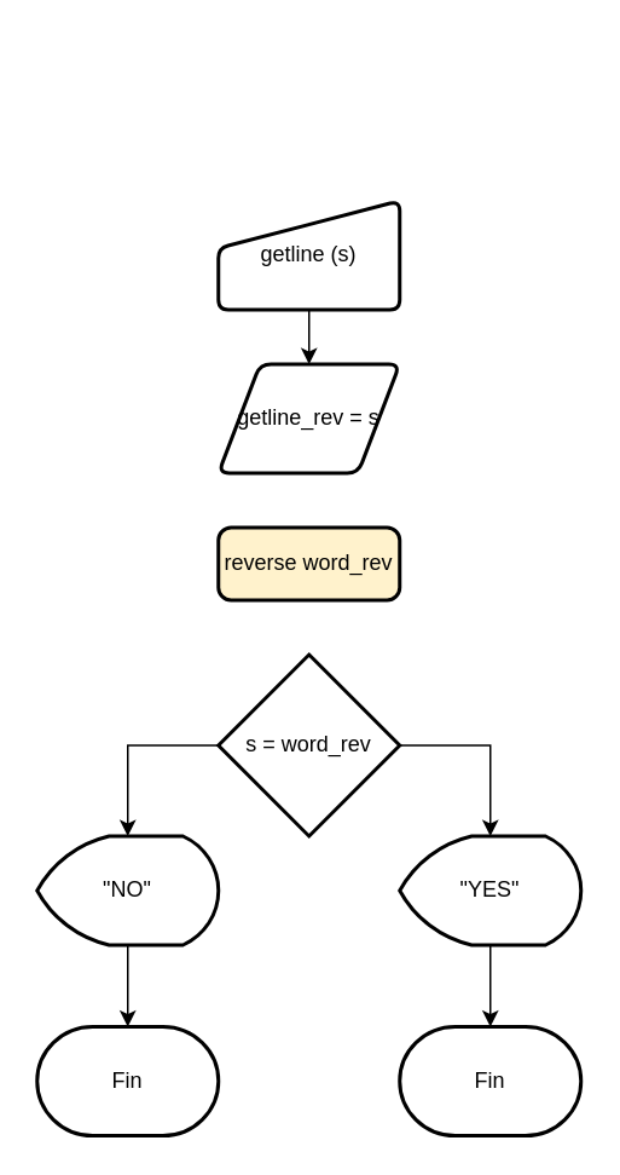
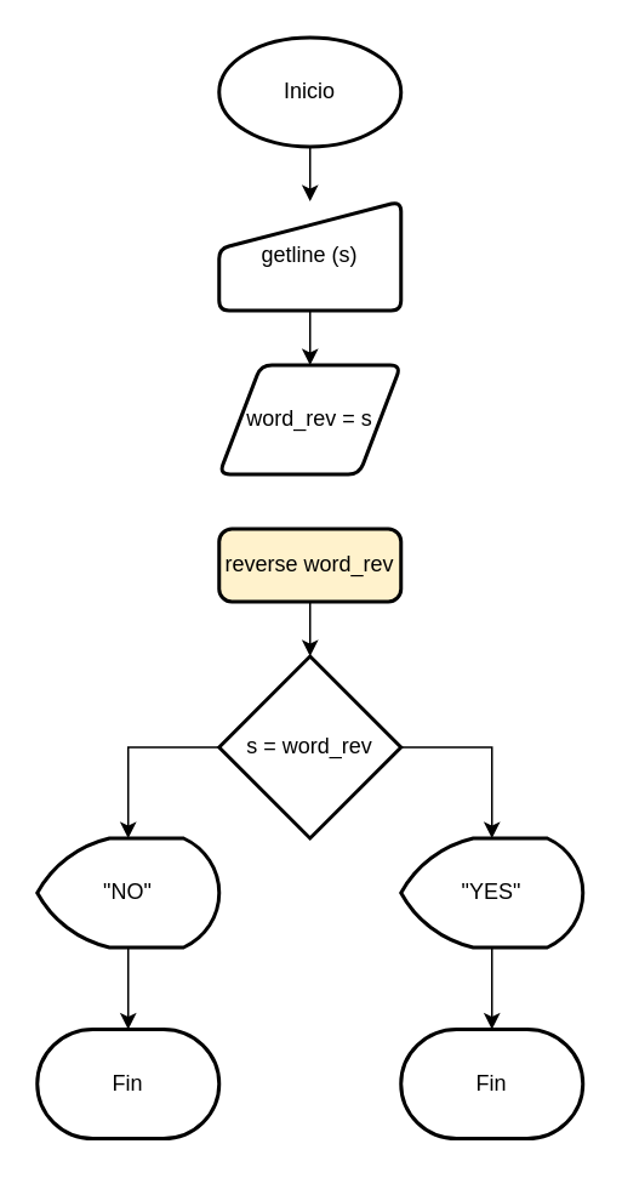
+ <mxCell id="3" value="Inicio" style="strokeWidth=2;html=1;shape=mxgraph.flowchart.start_1;whiteSpace=wrap;" vertex="1" parent="1"><mxGeometry x="120" y="20" width="100" height="60" as="geometry" /></mxCell>
+ <mxCell id="2" value="" style="edgeStyle=orthogonalEdgeStyle;rounded=0;orthogonalLoop=1;jettySize=auto;html=1;" edge="1" parent="1" source="3" target="5"><mxGeometry relative="1" as="geometry" /></mxCell>
- <mxCell id="6" value="getline_rev = s" style="shape=parallelogram;html=1;strokeWidth=2;perimeter=parallelogramPerimeter;whiteSpace=wrap;rounded=1;arcSize=12;size=0.23;" vertex="1" parent="1"><mxGeometry x="120" y="200" width="100" height="60" as="geometry" /></mxCell>
+ <mxCell id="6" value="word_rev = s" style="shape=parallelogram;html=1;strokeWidth=2;perimeter=parallelogramPerimeter;whiteSpace=wrap;rounded=1;arcSize=12;size=0.23;" vertex="1" parent="1"><mxGeometry x="120" y="200" width="100" height="60" as="geometry" /></mxCell>
+ <mxCell id="7" value="" style="edgeStyle=orthogonalEdgeStyle;rounded=0;orthogonalLoop=1;jettySize=auto;html=1;" edge="1" parent="1" source="8" target="9"><mxGeometry relative="1" as="geometry" /></mxCell>
